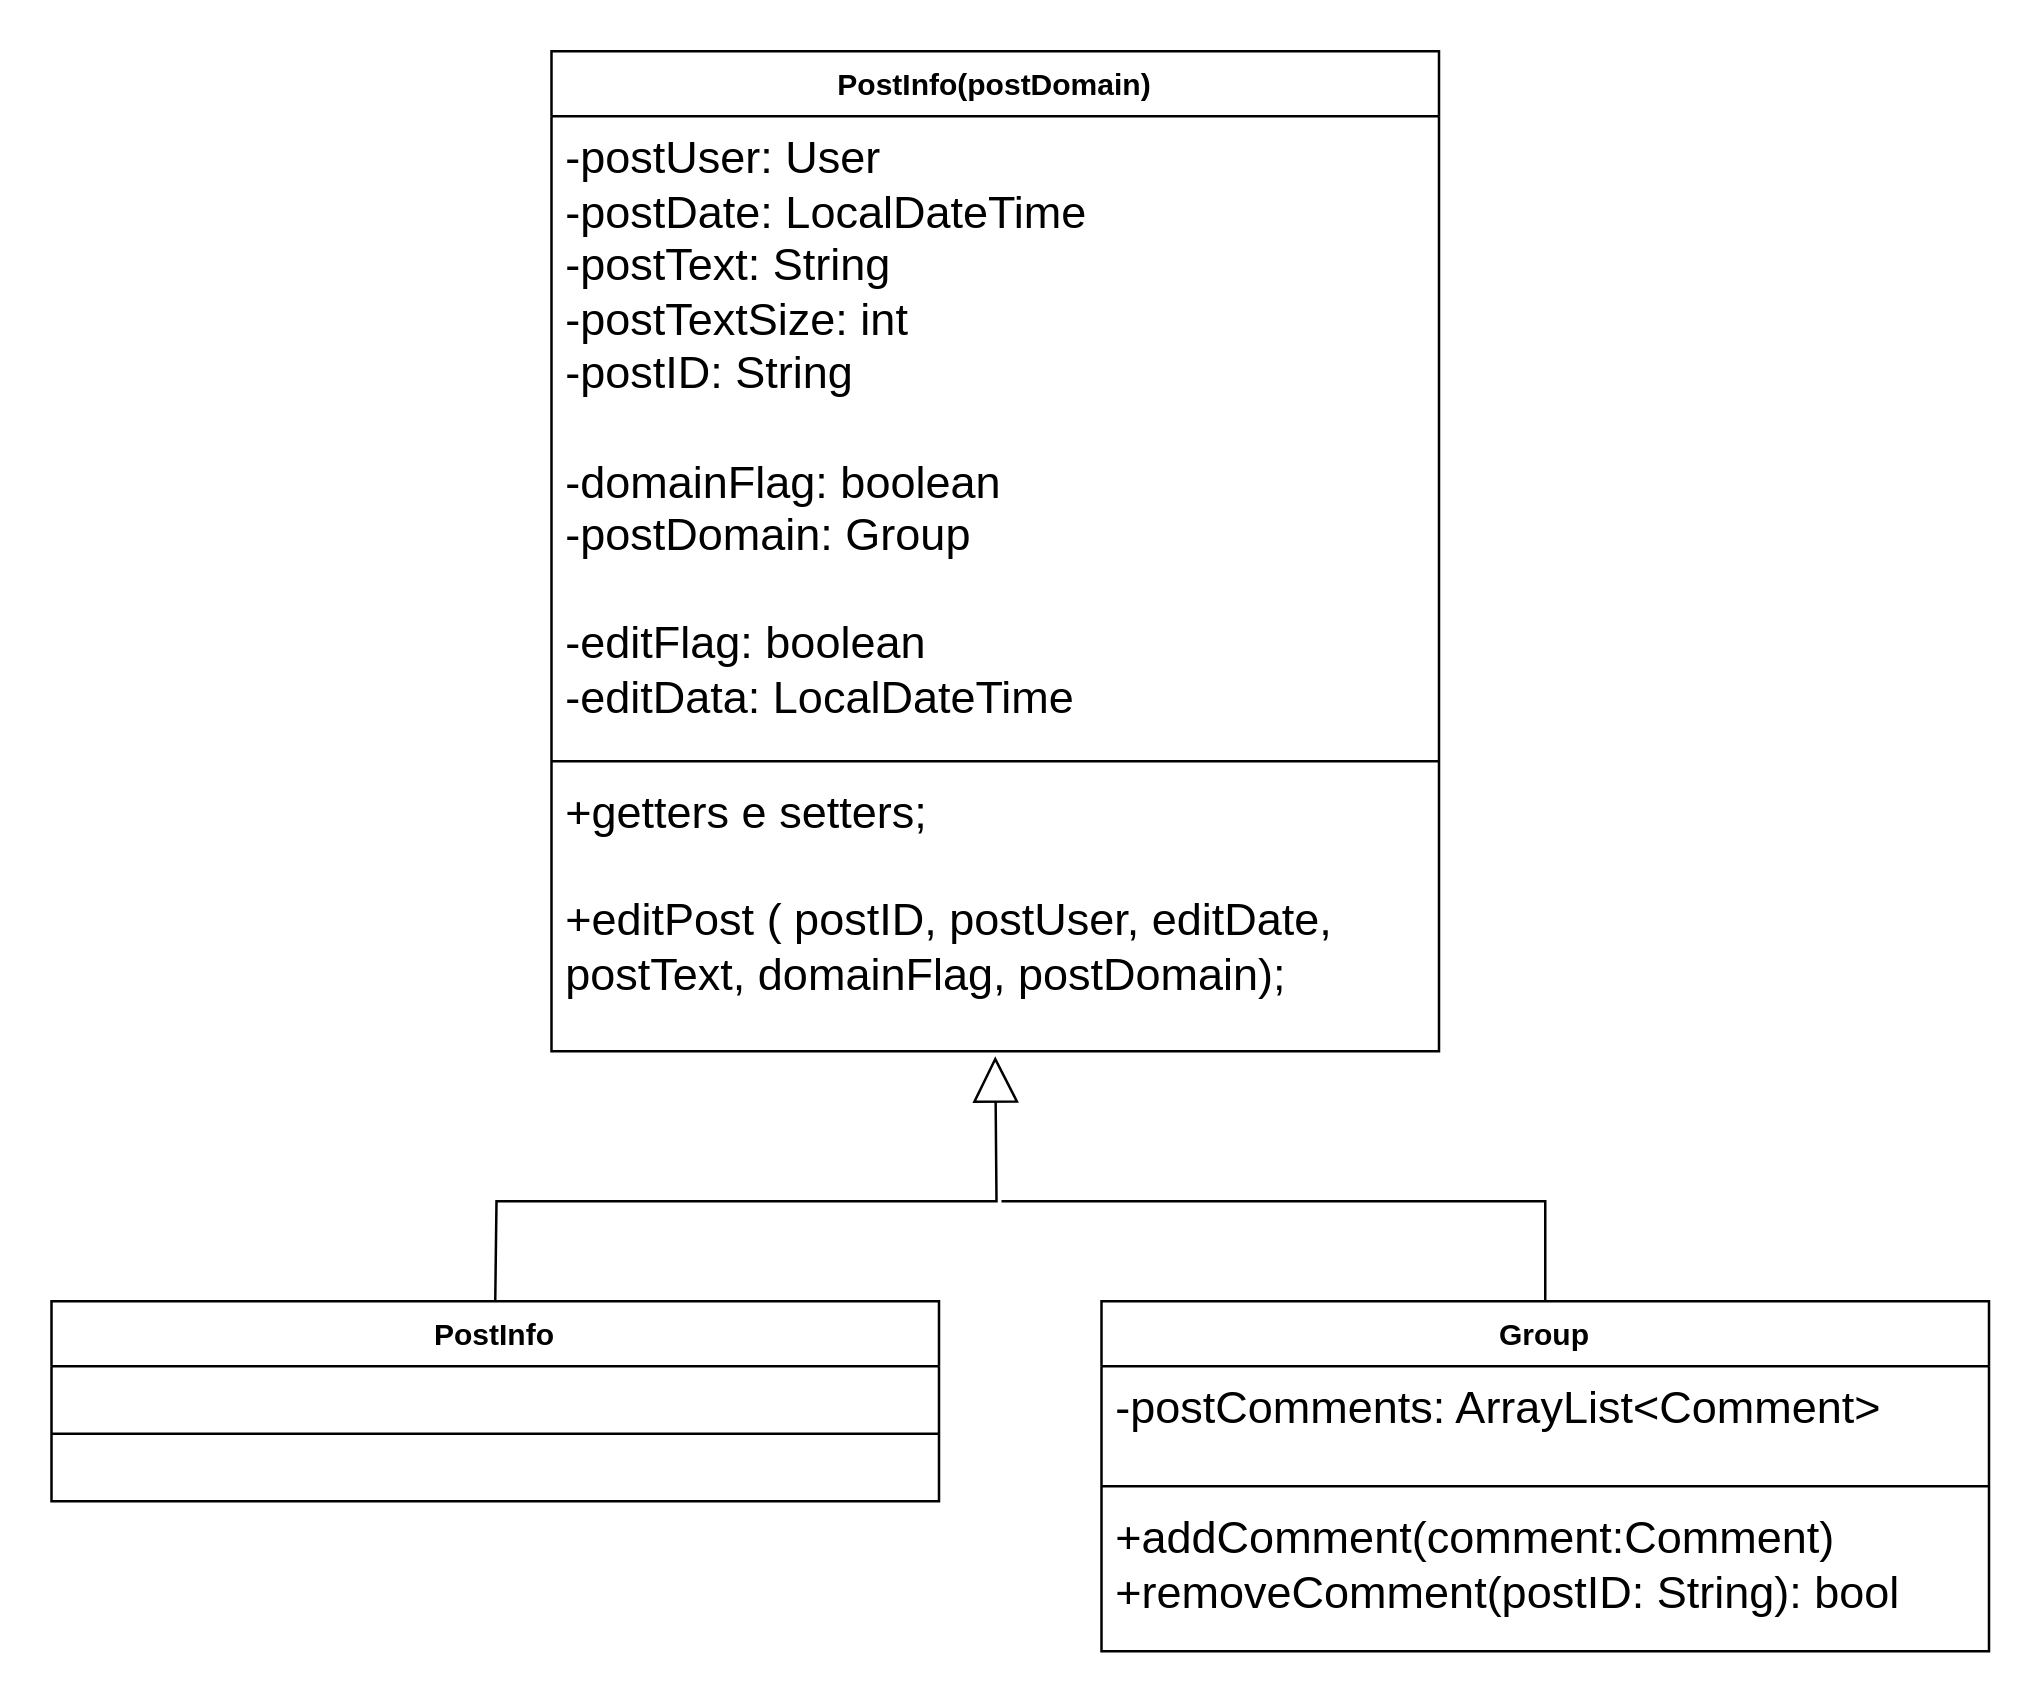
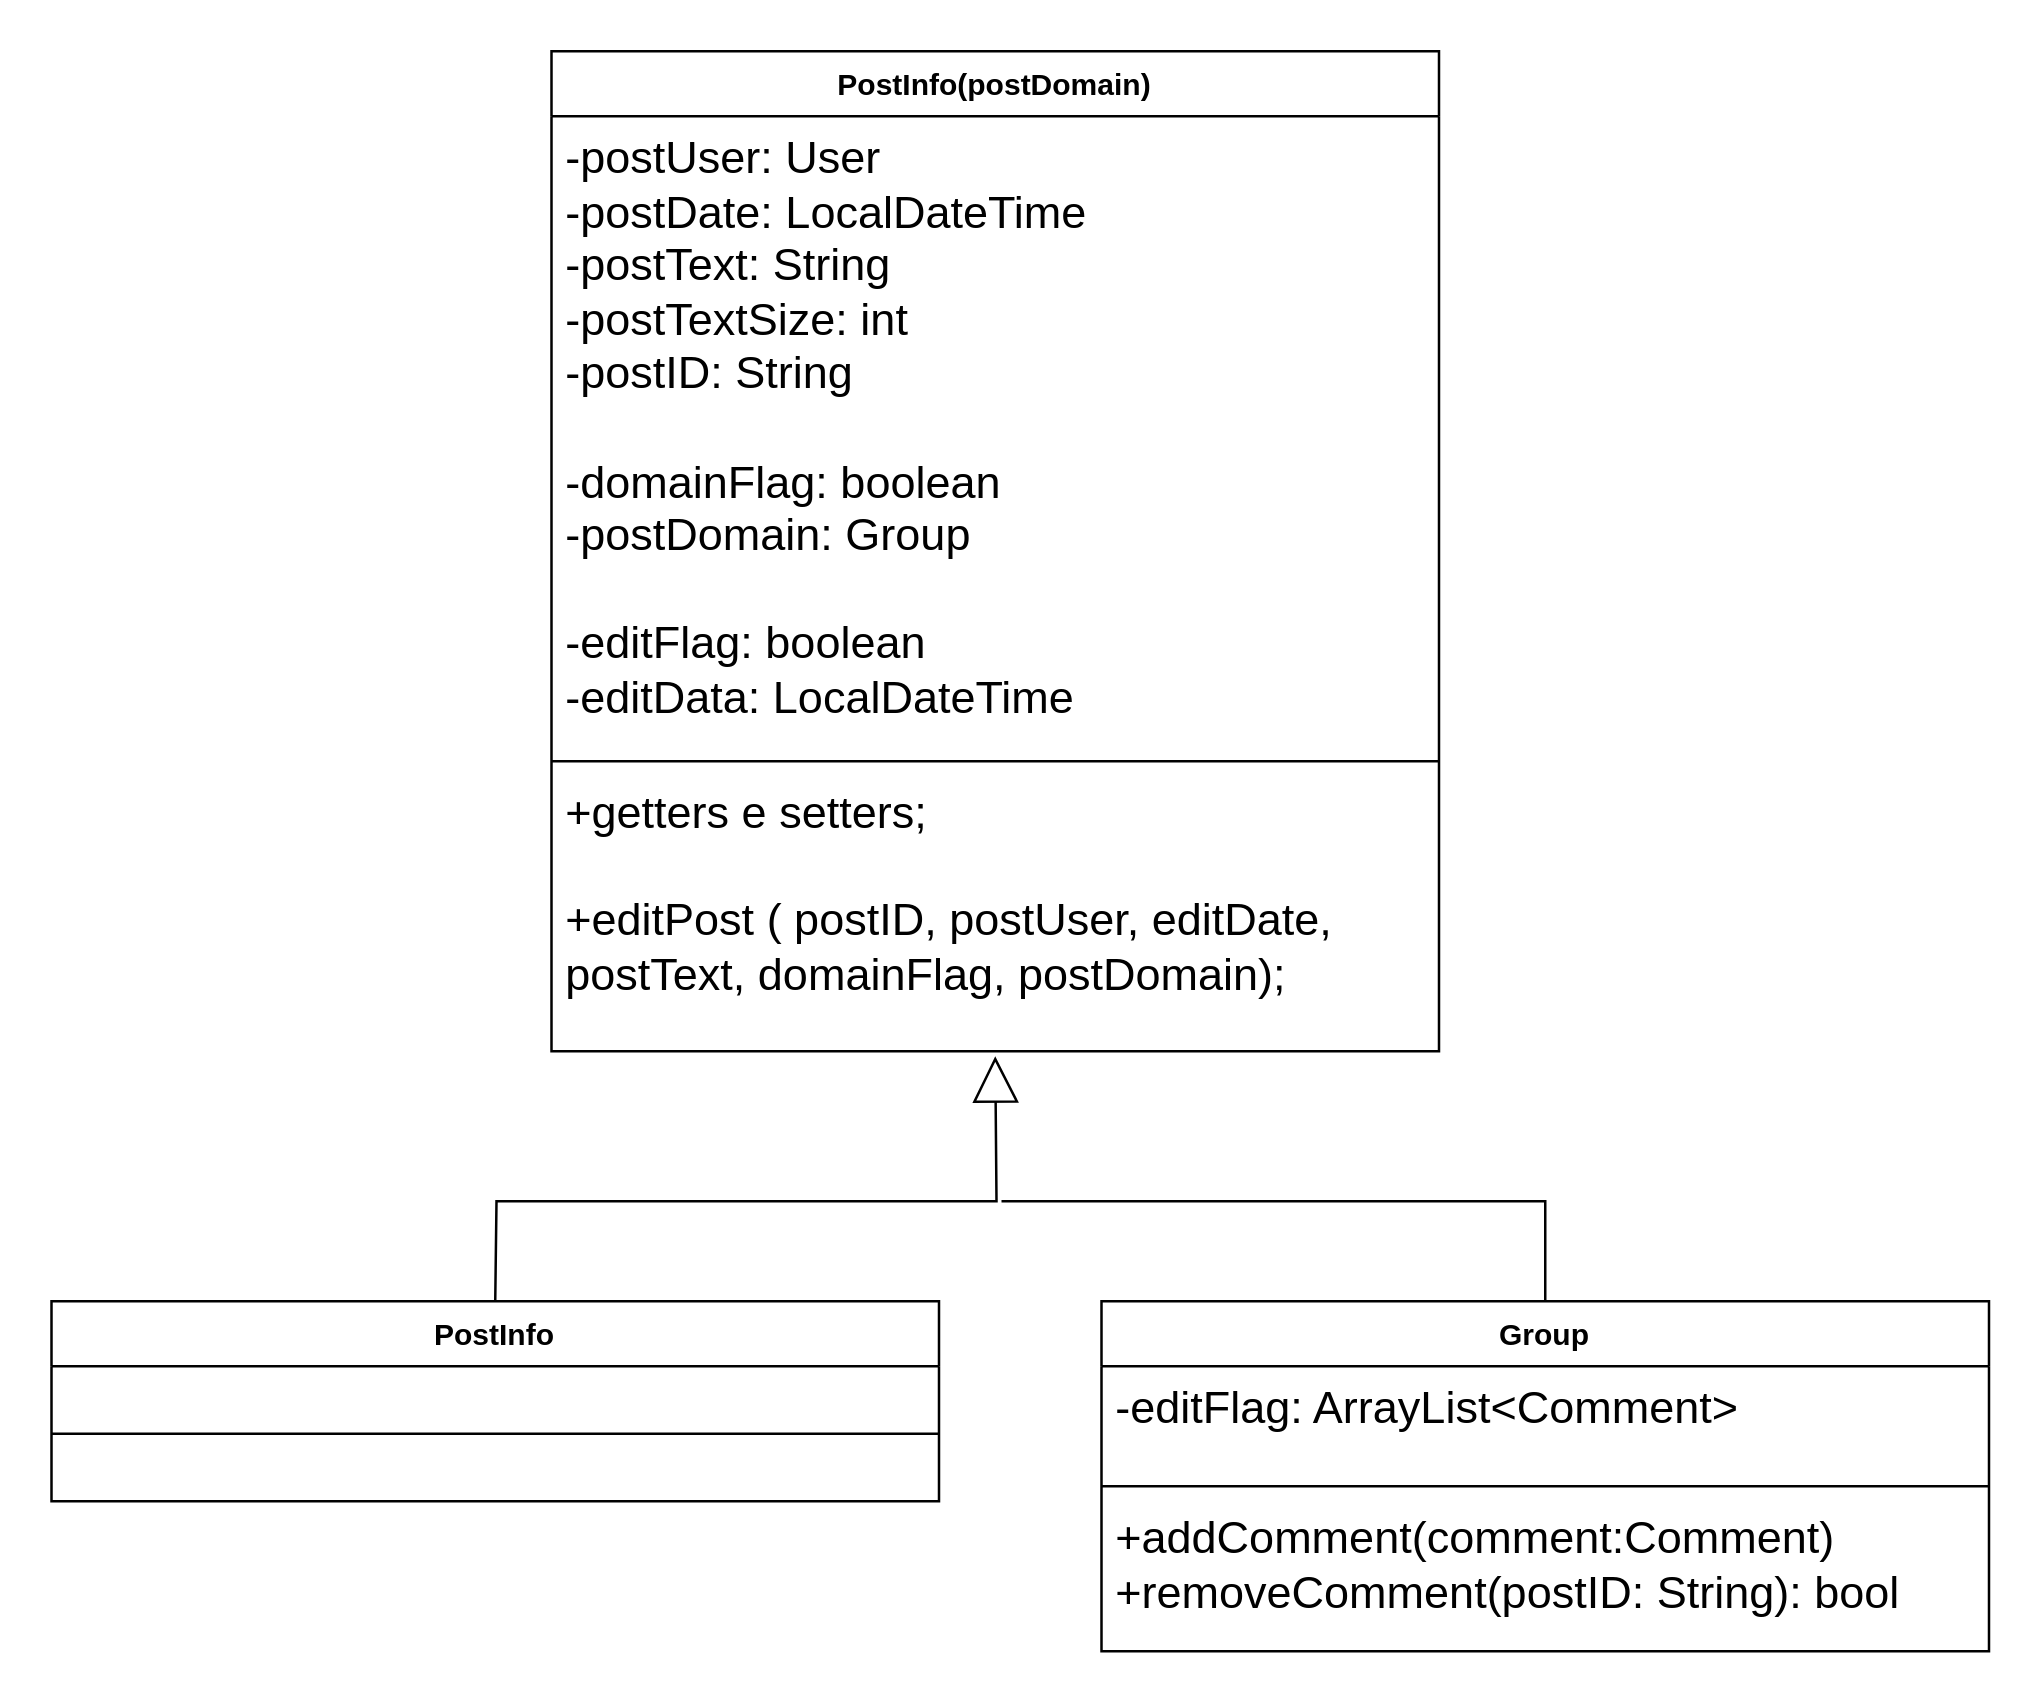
- <mxCell id="10" value="&lt;div style=&quot;font-size: 18px;&quot;&gt;-postComments: ArrayList&amp;lt;Comment&amp;gt;&lt;/div&gt;" style="text;strokeColor=none;fillColor=none;align=left;verticalAlign=top;spacingLeft=4;spacingRight=4;overflow=hidden;rotatable=0;points=[[0,0.5],[1,0.5]];portConstraint=eastwest;whiteSpace=wrap;html=1;" vertex="1" parent="9"><mxGeometry y="26" width="355" height="44" as="geometry" /></mxCell>
+ <mxCell id="10" value="&lt;div style=&quot;font-size: 18px;&quot;&gt;-editFlag: ArrayList&amp;lt;Comment&amp;gt;&lt;/div&gt;" style="text;strokeColor=none;fillColor=none;align=left;verticalAlign=top;spacingLeft=4;spacingRight=4;overflow=hidden;rotatable=0;points=[[0,0.5],[1,0.5]];portConstraint=eastwest;whiteSpace=wrap;html=1;" vertex="1" parent="9"><mxGeometry y="26" width="355" height="44" as="geometry" /></mxCell>
